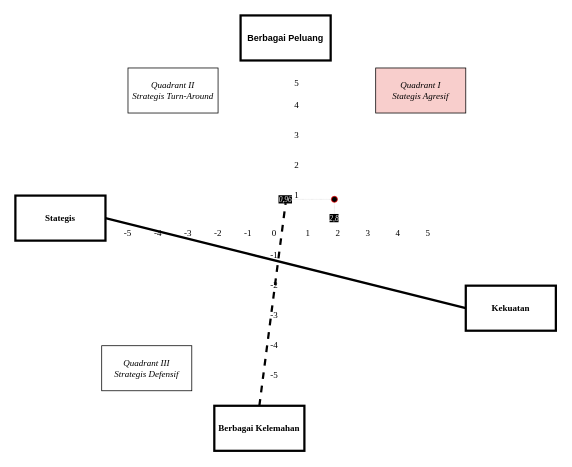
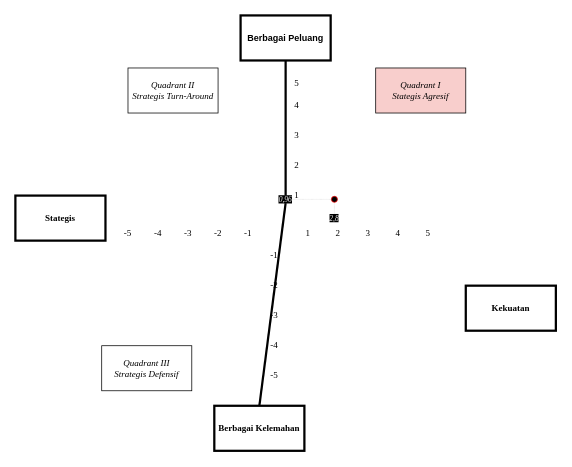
+ <mxCell id="2" value="" style="endArrow=none;html=1;rounded=0;jumpStyle=none;entryX=0.5;entryY=1;entryDx=0;entryDy=0;exitX=0.5;exitY=0;exitDx=0;exitDy=0;strokeWidth=3;" edge="1" parent="1" source="35" target="4"><mxGeometry width="50" height="50" relative="1" as="geometry"><mxPoint x="379" y="510" as="sourcePoint" /><mxPoint x="380" y="130" as="targetPoint" /></mxGeometry></mxCell>
- <mxCell id="12" value="0" style="text;html=1;strokeColor=none;fillColor=none;align=center;verticalAlign=middle;whiteSpace=wrap;rounded=0;fontFamily=Times New Roman;" vertex="1" parent="11"><mxGeometry x="195" width="20" height="20" as="geometry" /></mxCell>
- <mxCell id="3" value="" style="endArrow=none;html=1;rounded=0;exitX=0;exitY=0.5;exitDx=0;exitDy=0;entryX=1;entryY=0.5;entryDx=0;entryDy=0;strokeWidth=3;" edge="1" parent="1" source="6" target="7"><mxGeometry width="50" height="50" relative="1" as="geometry"><mxPoint x="620" y="290" as="sourcePoint" /><mxPoint x="100" y="290" as="targetPoint" /></mxGeometry></mxCell>
- <mxCell id="34" value="" style="endArrow=none;html=1;rounded=0;jumpStyle=none;entryX=0.5;entryY=1;entryDx=0;entryDy=0;exitX=0.5;exitY=0;exitDx=0;exitDy=0;strokeWidth=3;dashed=1;" edge="1" parent="1" source="5" target="35"><mxGeometry width="50" height="50" relative="1" as="geometry"><mxPoint x="380" y="530" as="sourcePoint" /><mxPoint x="380" y="90" as="targetPoint" /></mxGeometry></mxCell>
+ <mxCell id="34" value="" style="endArrow=none;html=1;rounded=0;jumpStyle=none;entryX=0.5;entryY=1;entryDx=0;entryDy=0;exitX=0.5;exitY=0;exitDx=0;exitDy=0;strokeWidth=3;" edge="1" parent="1" source="5" target="35"><mxGeometry width="50" height="50" relative="1" as="geometry"><mxPoint x="380" y="530" as="sourcePoint" /><mxPoint x="380" y="90" as="targetPoint" /></mxGeometry></mxCell>
